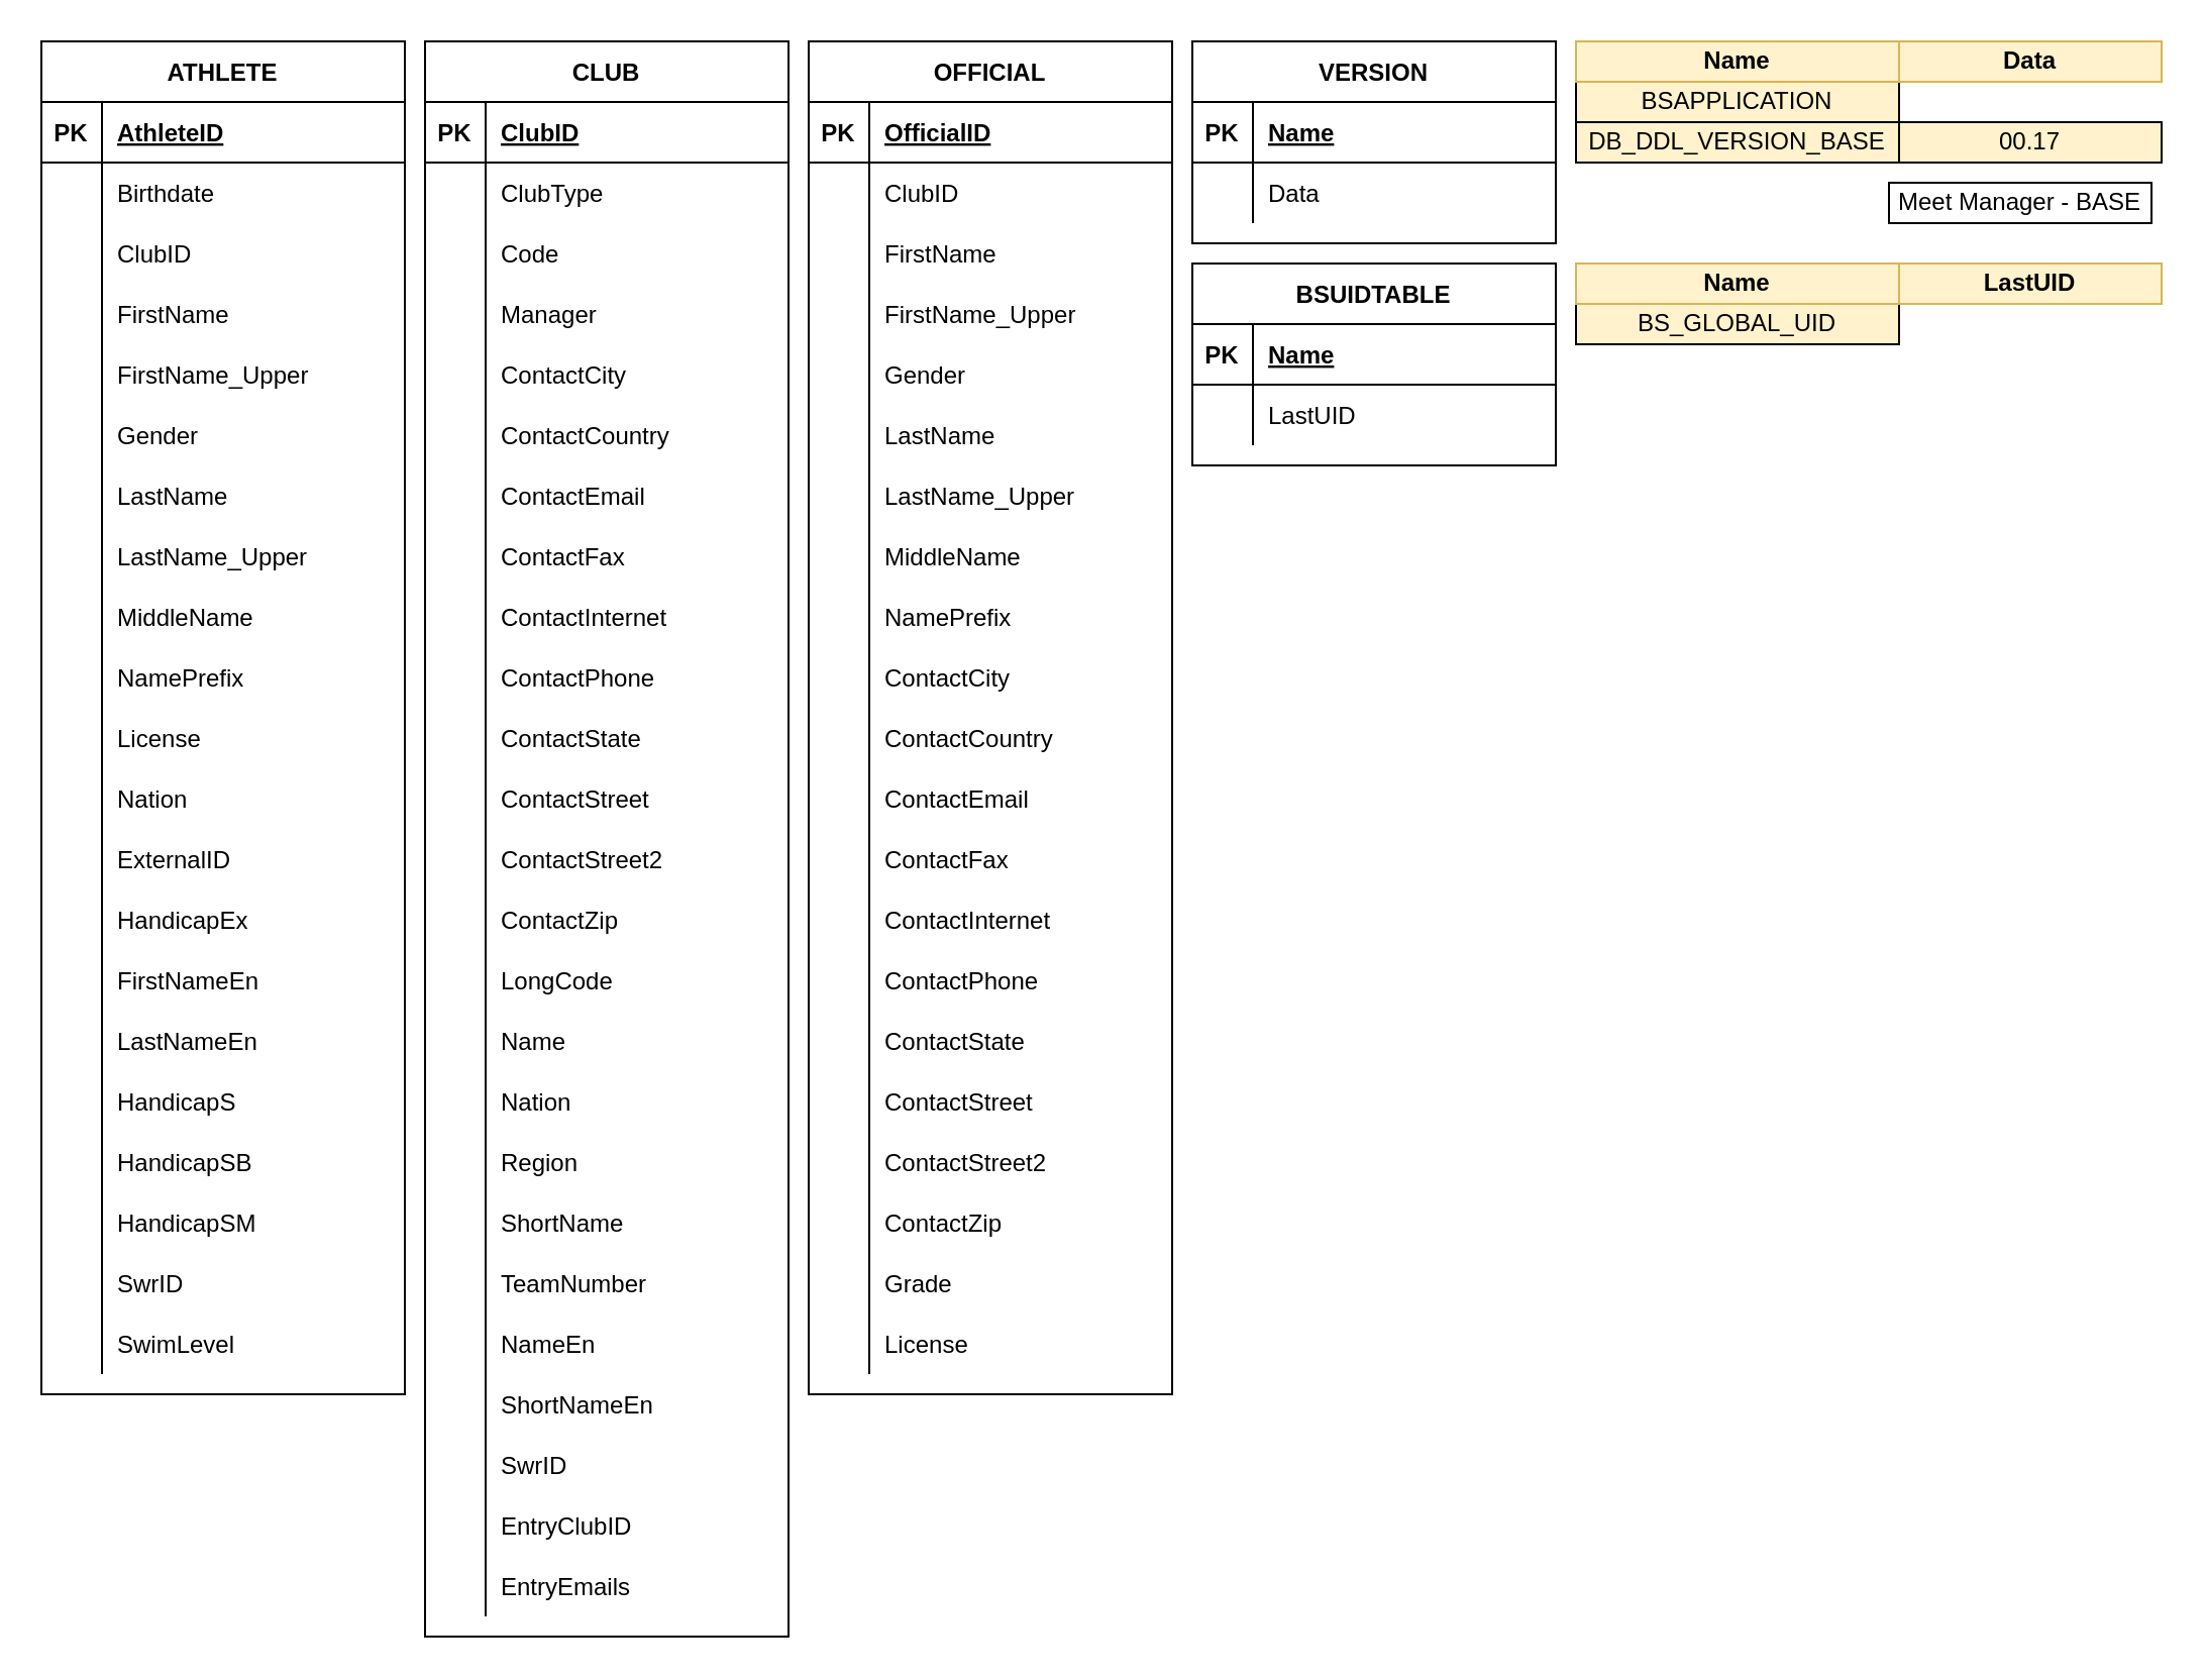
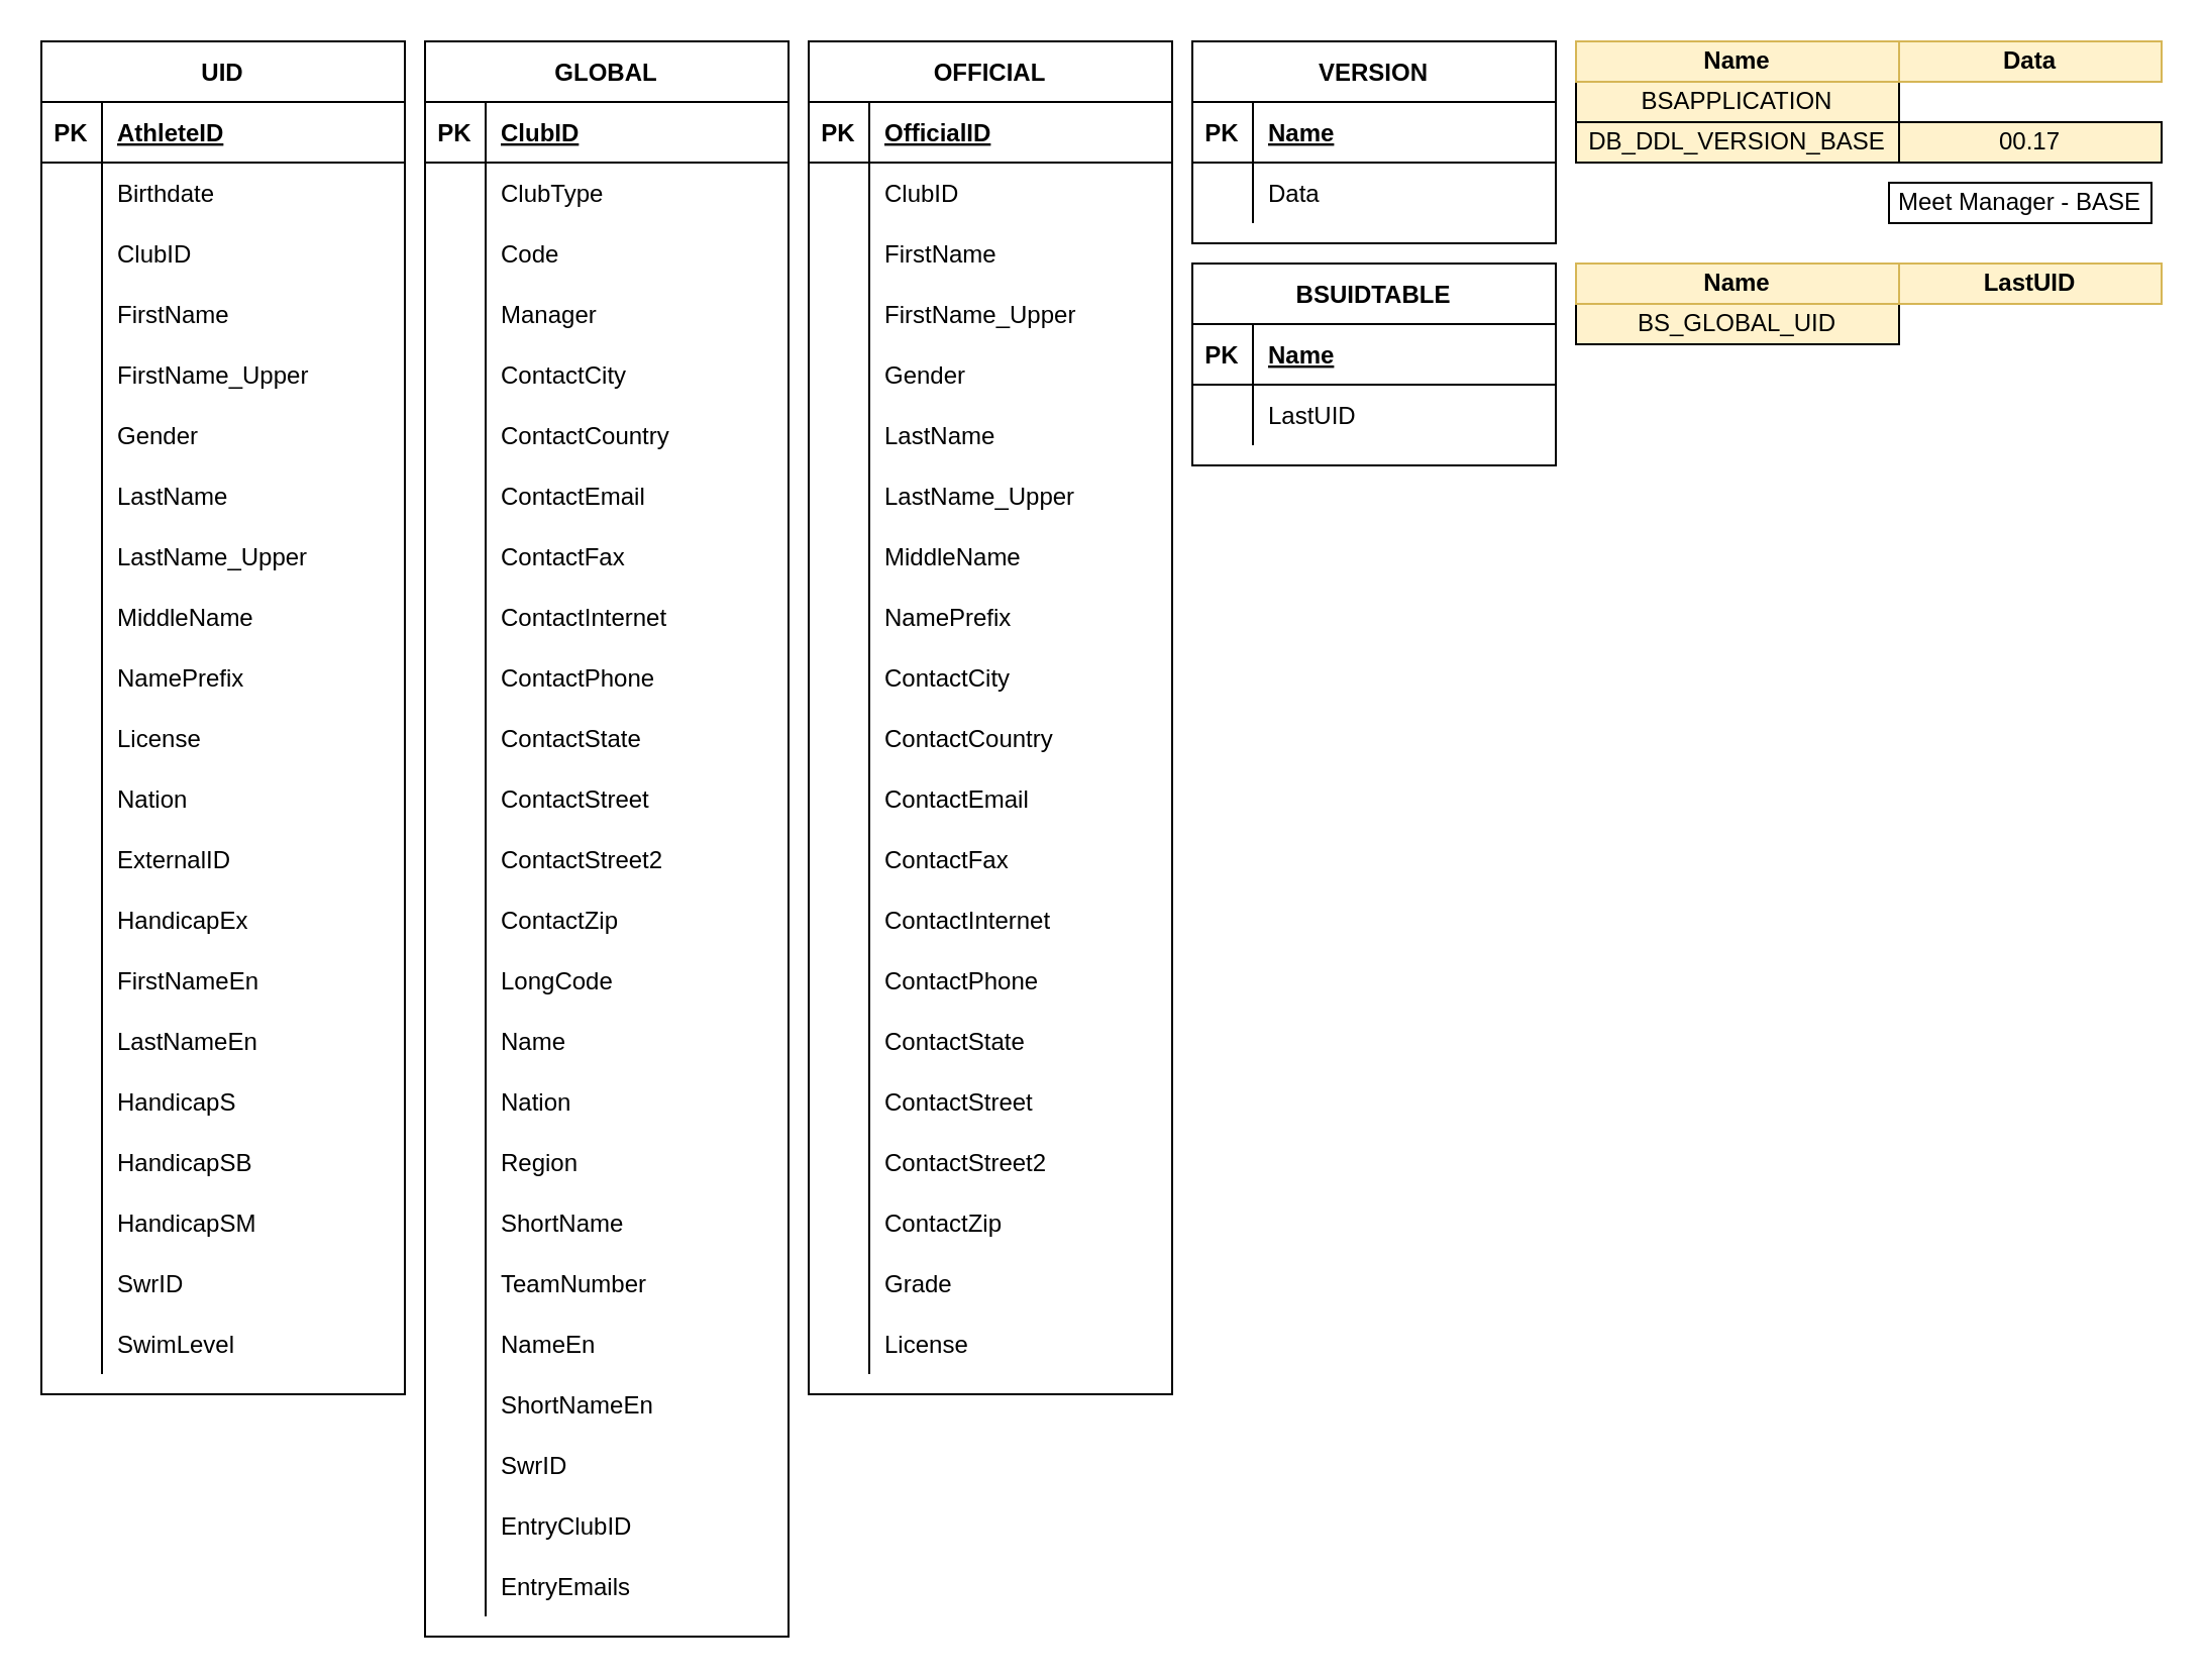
- <mxCell id="2" value="ATHLETE" style="shape=table;startSize=30;container=1;collapsible=1;childLayout=tableLayout;fixedRows=1;rowLines=0;fontStyle=1;align=center;resizeLast=1;" vertex="1" parent="1"><mxGeometry x="20" y="20" width="180" height="670" as="geometry" /></mxCell>
+ <mxCell id="2" value="UID" style="shape=table;startSize=30;container=1;collapsible=1;childLayout=tableLayout;fixedRows=1;rowLines=0;fontStyle=1;align=center;resizeLast=1;" vertex="1" parent="1"><mxGeometry x="20" y="20" width="180" height="670" as="geometry" /></mxCell>
- <mxCell id="73" value="CLUB" style="shape=table;startSize=30;container=1;collapsible=1;childLayout=tableLayout;fixedRows=1;rowLines=0;fontStyle=1;align=center;resizeLast=1;" vertex="1" parent="1"><mxGeometry x="210" y="20" width="180" height="790" as="geometry" /></mxCell>
+ <mxCell id="73" value="GLOBAL" style="shape=table;startSize=30;container=1;collapsible=1;childLayout=tableLayout;fixedRows=1;rowLines=0;fontStyle=1;align=center;resizeLast=1;" vertex="1" parent="1"><mxGeometry x="210" y="20" width="180" height="790" as="geometry" /></mxCell>
